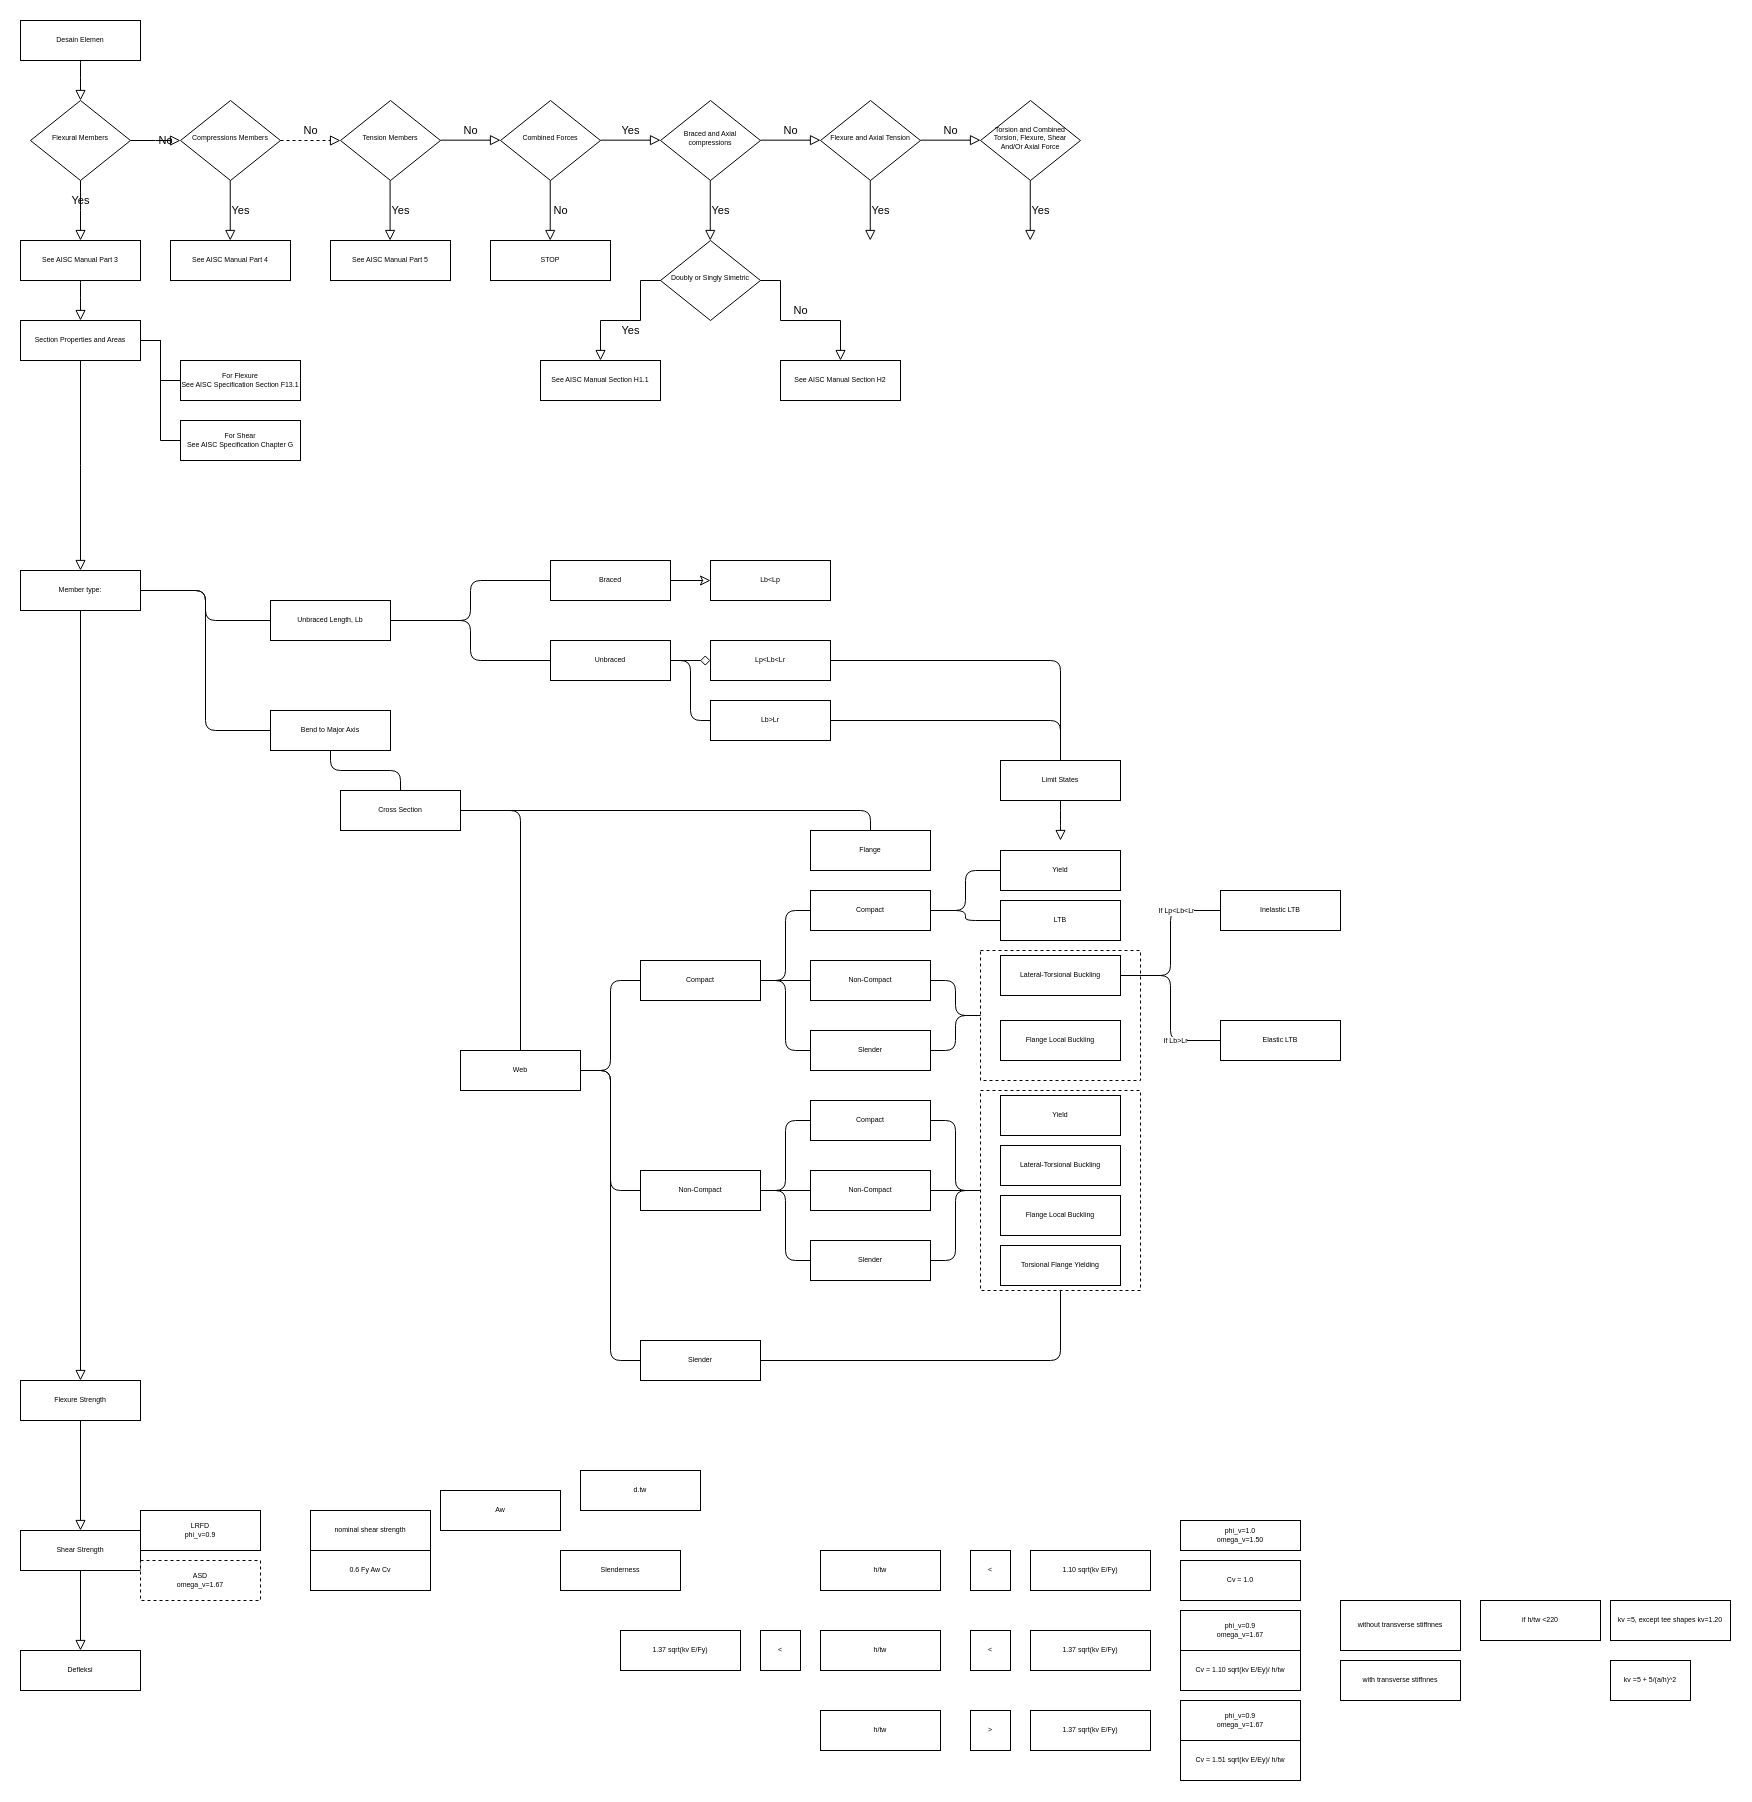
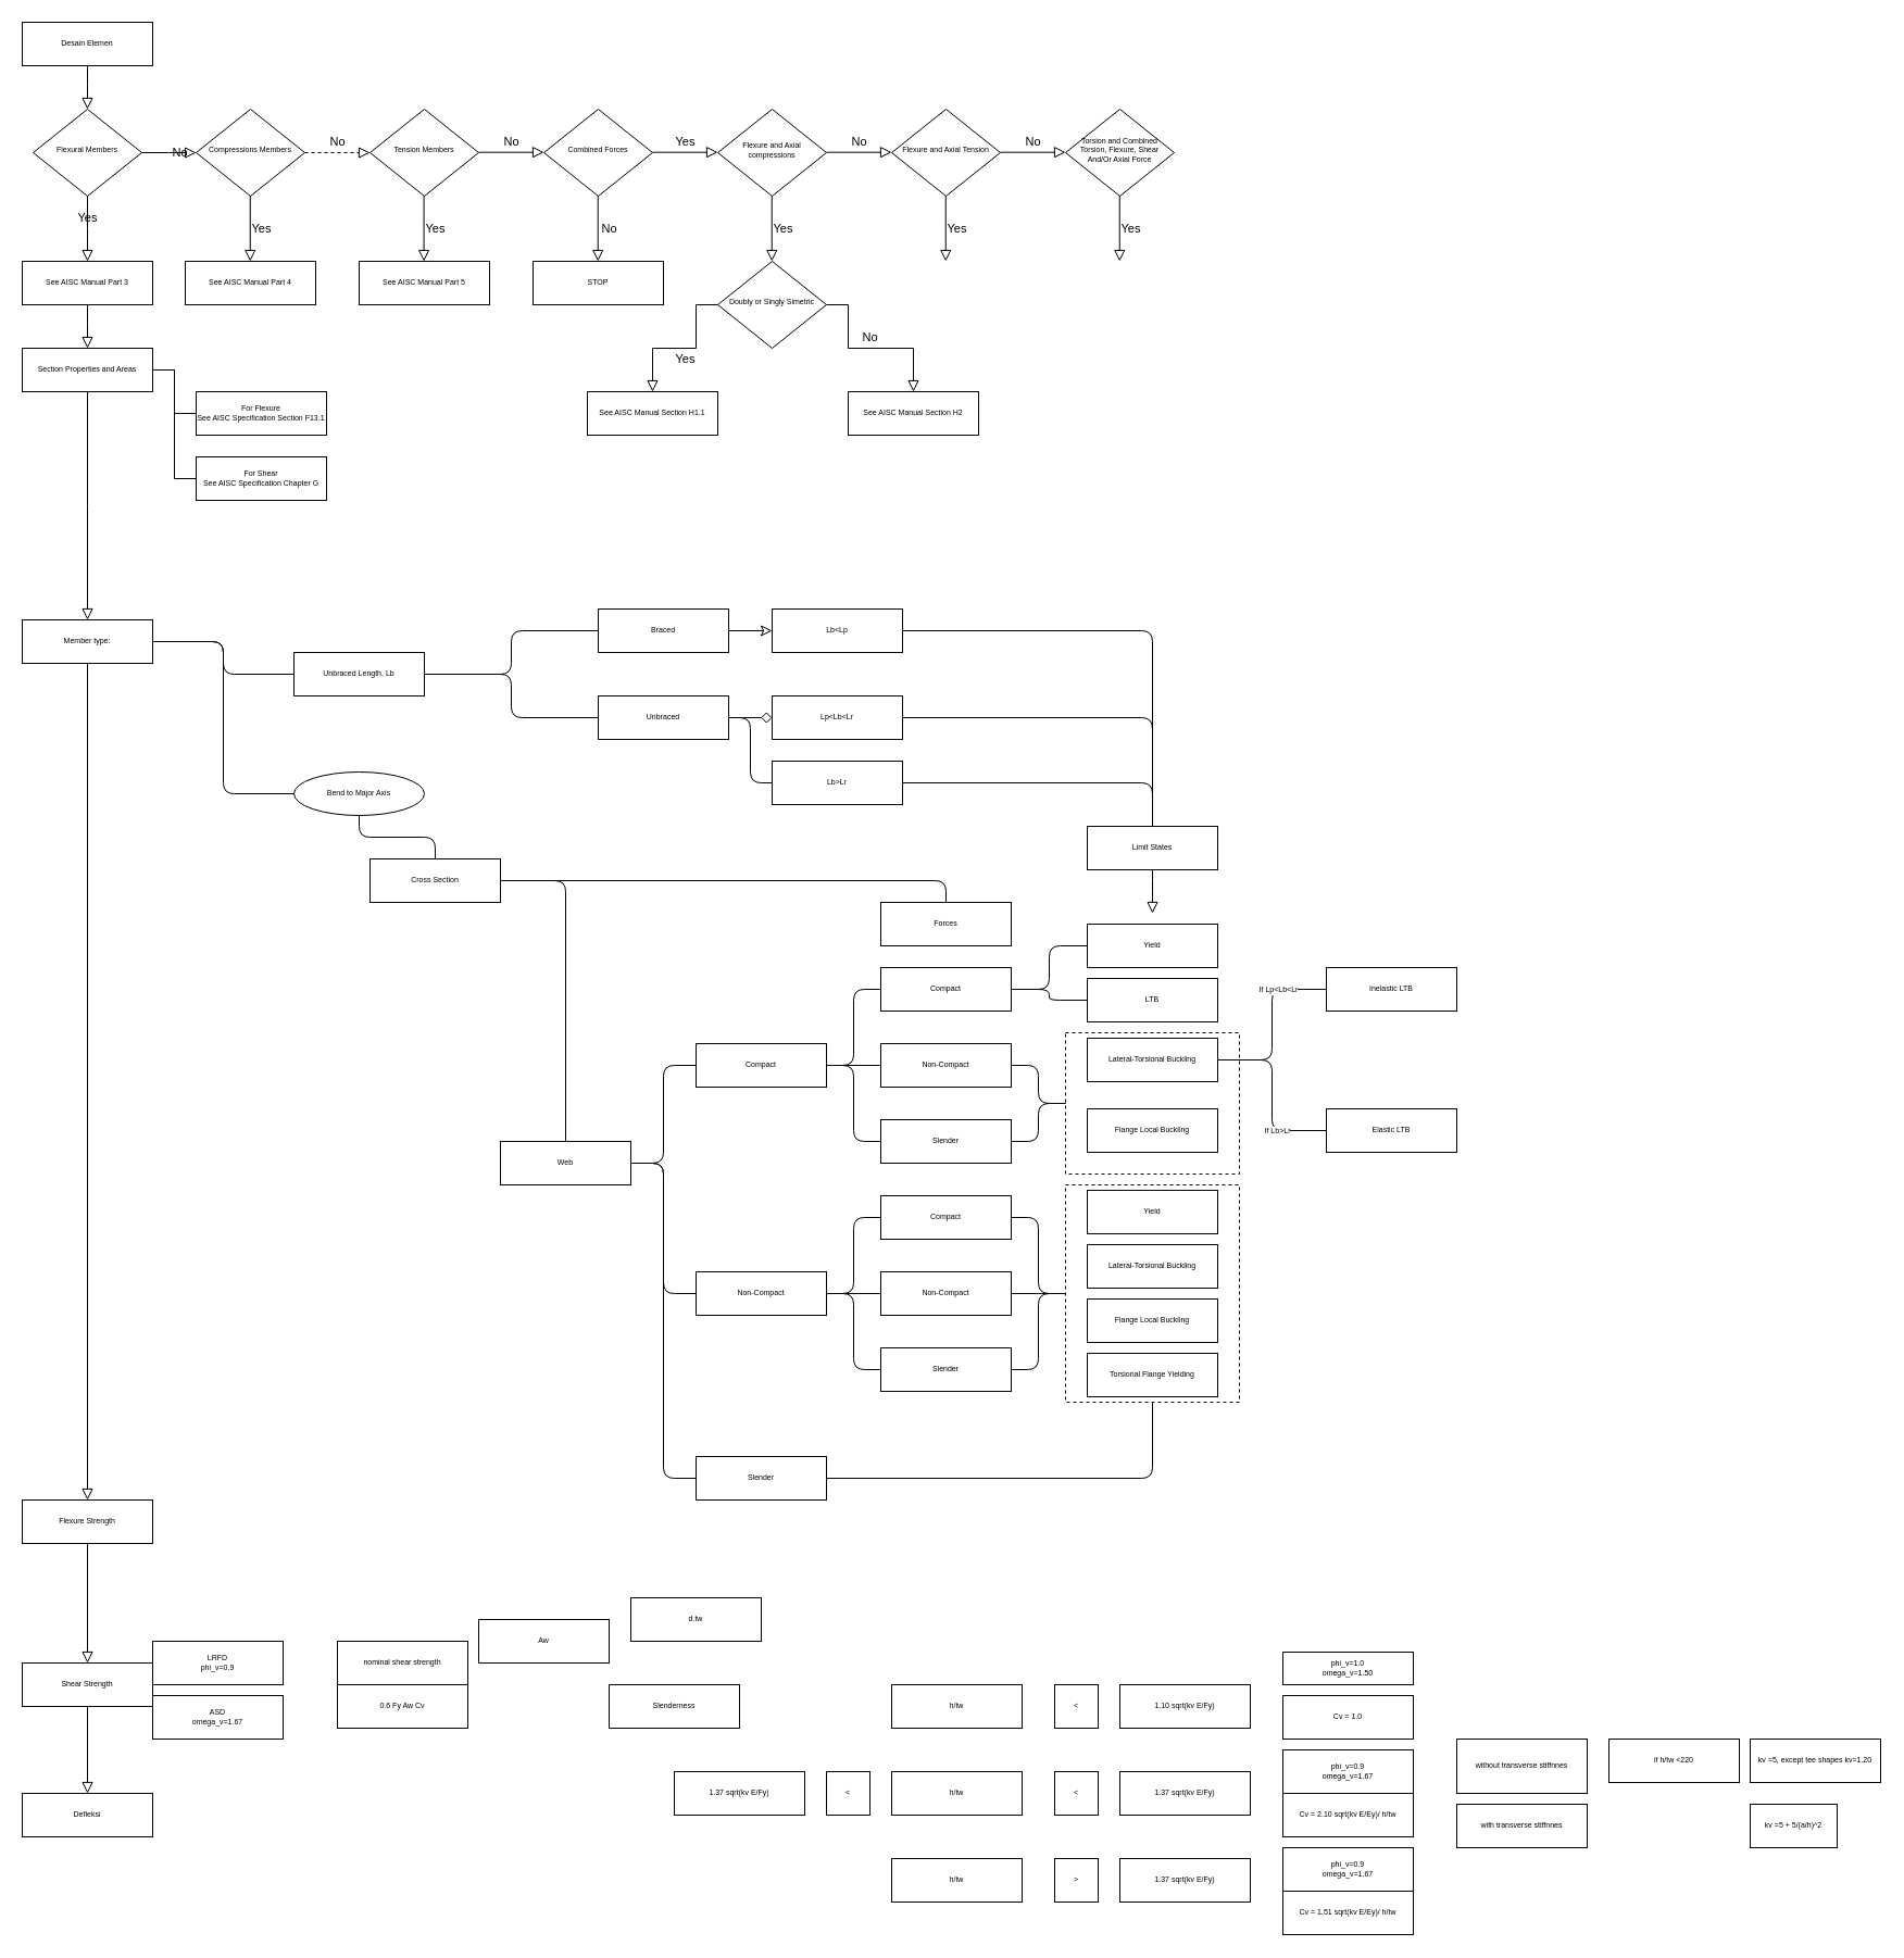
- <mxCell id="12" value="Braced and Axial compressions" style="rhombus;whiteSpace=wrap;html=1;shadow=0;fontFamily=Helvetica;fontSize=7;align=center;strokeWidth=1;spacing=6;spacingTop=-4;rounded=0;" parent="1" vertex="1"><mxGeometry x="660" y="100" width="100" height="80" as="geometry" /></mxCell>
+ <mxCell id="12" value="Flexure and Axial compressions" style="rhombus;whiteSpace=wrap;html=1;shadow=0;fontFamily=Helvetica;fontSize=7;align=center;strokeWidth=1;spacing=6;spacingTop=-4;rounded=0;" parent="1" vertex="1"><mxGeometry x="660" y="100" width="100" height="80" as="geometry" /></mxCell>
+ <mxCell id="49" style="edgeStyle=orthogonalEdgeStyle;rounded=1;sketch=0;orthogonalLoop=1;jettySize=auto;html=1;exitX=1;exitY=0.5;exitDx=0;exitDy=0;entryX=0.5;entryY=0;entryDx=0;entryDy=0;fontFamily=Helvetica;fontSize=7;endArrow=none;endFill=0;startSize=6;endSize=8;sourcePerimeterSpacing=0;targetPerimeterSpacing=0;" parent="1" source="50" target="88" edge="1"><mxGeometry relative="1" as="geometry" /></mxCell>
- <mxCell id="79" value="Bend to Major Axis" style="rounded=0;whiteSpace=wrap;html=1;fontSize=7;glass=0;strokeWidth=1;shadow=0;fontFamily=Helvetica;" parent="1" vertex="1"><mxGeometry x="270" y="710" width="120" height="40" as="geometry" /></mxCell>
+ <mxCell id="79" value="Bend to Major Axis" style="ellipse;whiteSpace=wrap;html=1;fontSize=7;glass=0;strokeWidth=1;shadow=0;fontFamily=Helvetica;" parent="1" vertex="1"><mxGeometry x="270" y="710" width="120" height="40" as="geometry" /></mxCell>
- <mxCell id="67" value="Flange" style="rounded=0;whiteSpace=wrap;html=1;fontSize=7;glass=0;strokeWidth=1;shadow=0;fontFamily=Helvetica;" parent="1" vertex="1"><mxGeometry x="810" y="830" width="120" height="40" as="geometry" /></mxCell>
+ <mxCell id="67" value="Forces" style="rounded=0;whiteSpace=wrap;html=1;fontSize=7;glass=0;strokeWidth=1;shadow=0;fontFamily=Helvetica;" parent="1" vertex="1"><mxGeometry x="810" y="830" width="120" height="40" as="geometry" /></mxCell>
- <mxCell id="140" value="ASD&lt;br&gt;omega_v=1.67" style="rounded=0;whiteSpace=wrap;html=1;fontSize=7;glass=0;strokeWidth=1;shadow=0;fontFamily=Helvetica;dashed=1;" vertex="1" parent="1"><mxGeometry x="140" y="1560" width="120" height="40" as="geometry" /></mxCell>
+ <mxCell id="140" value="ASD&lt;br&gt;omega_v=1.67" style="rounded=0;whiteSpace=wrap;html=1;fontSize=7;glass=0;strokeWidth=1;shadow=0;fontFamily=Helvetica;" vertex="1" parent="1"><mxGeometry x="140" y="1560" width="120" height="40" as="geometry" /></mxCell>
- <mxCell id="128" value="Cv = 1.10 sqrt(kv E/Ey)/ h/tw" style="rounded=0;whiteSpace=wrap;html=1;fontSize=7;glass=0;strokeWidth=1;shadow=0;fontFamily=Helvetica;" vertex="1" parent="1"><mxGeometry x="1180" y="1650" width="120" height="40" as="geometry" /></mxCell>
+ <mxCell id="128" value="Cv = 2.10 sqrt(kv E/Ey)/ h/tw" style="rounded=0;whiteSpace=wrap;html=1;fontSize=7;glass=0;strokeWidth=1;shadow=0;fontFamily=Helvetica;" vertex="1" parent="1"><mxGeometry x="1180" y="1650" width="120" height="40" as="geometry" /></mxCell>
